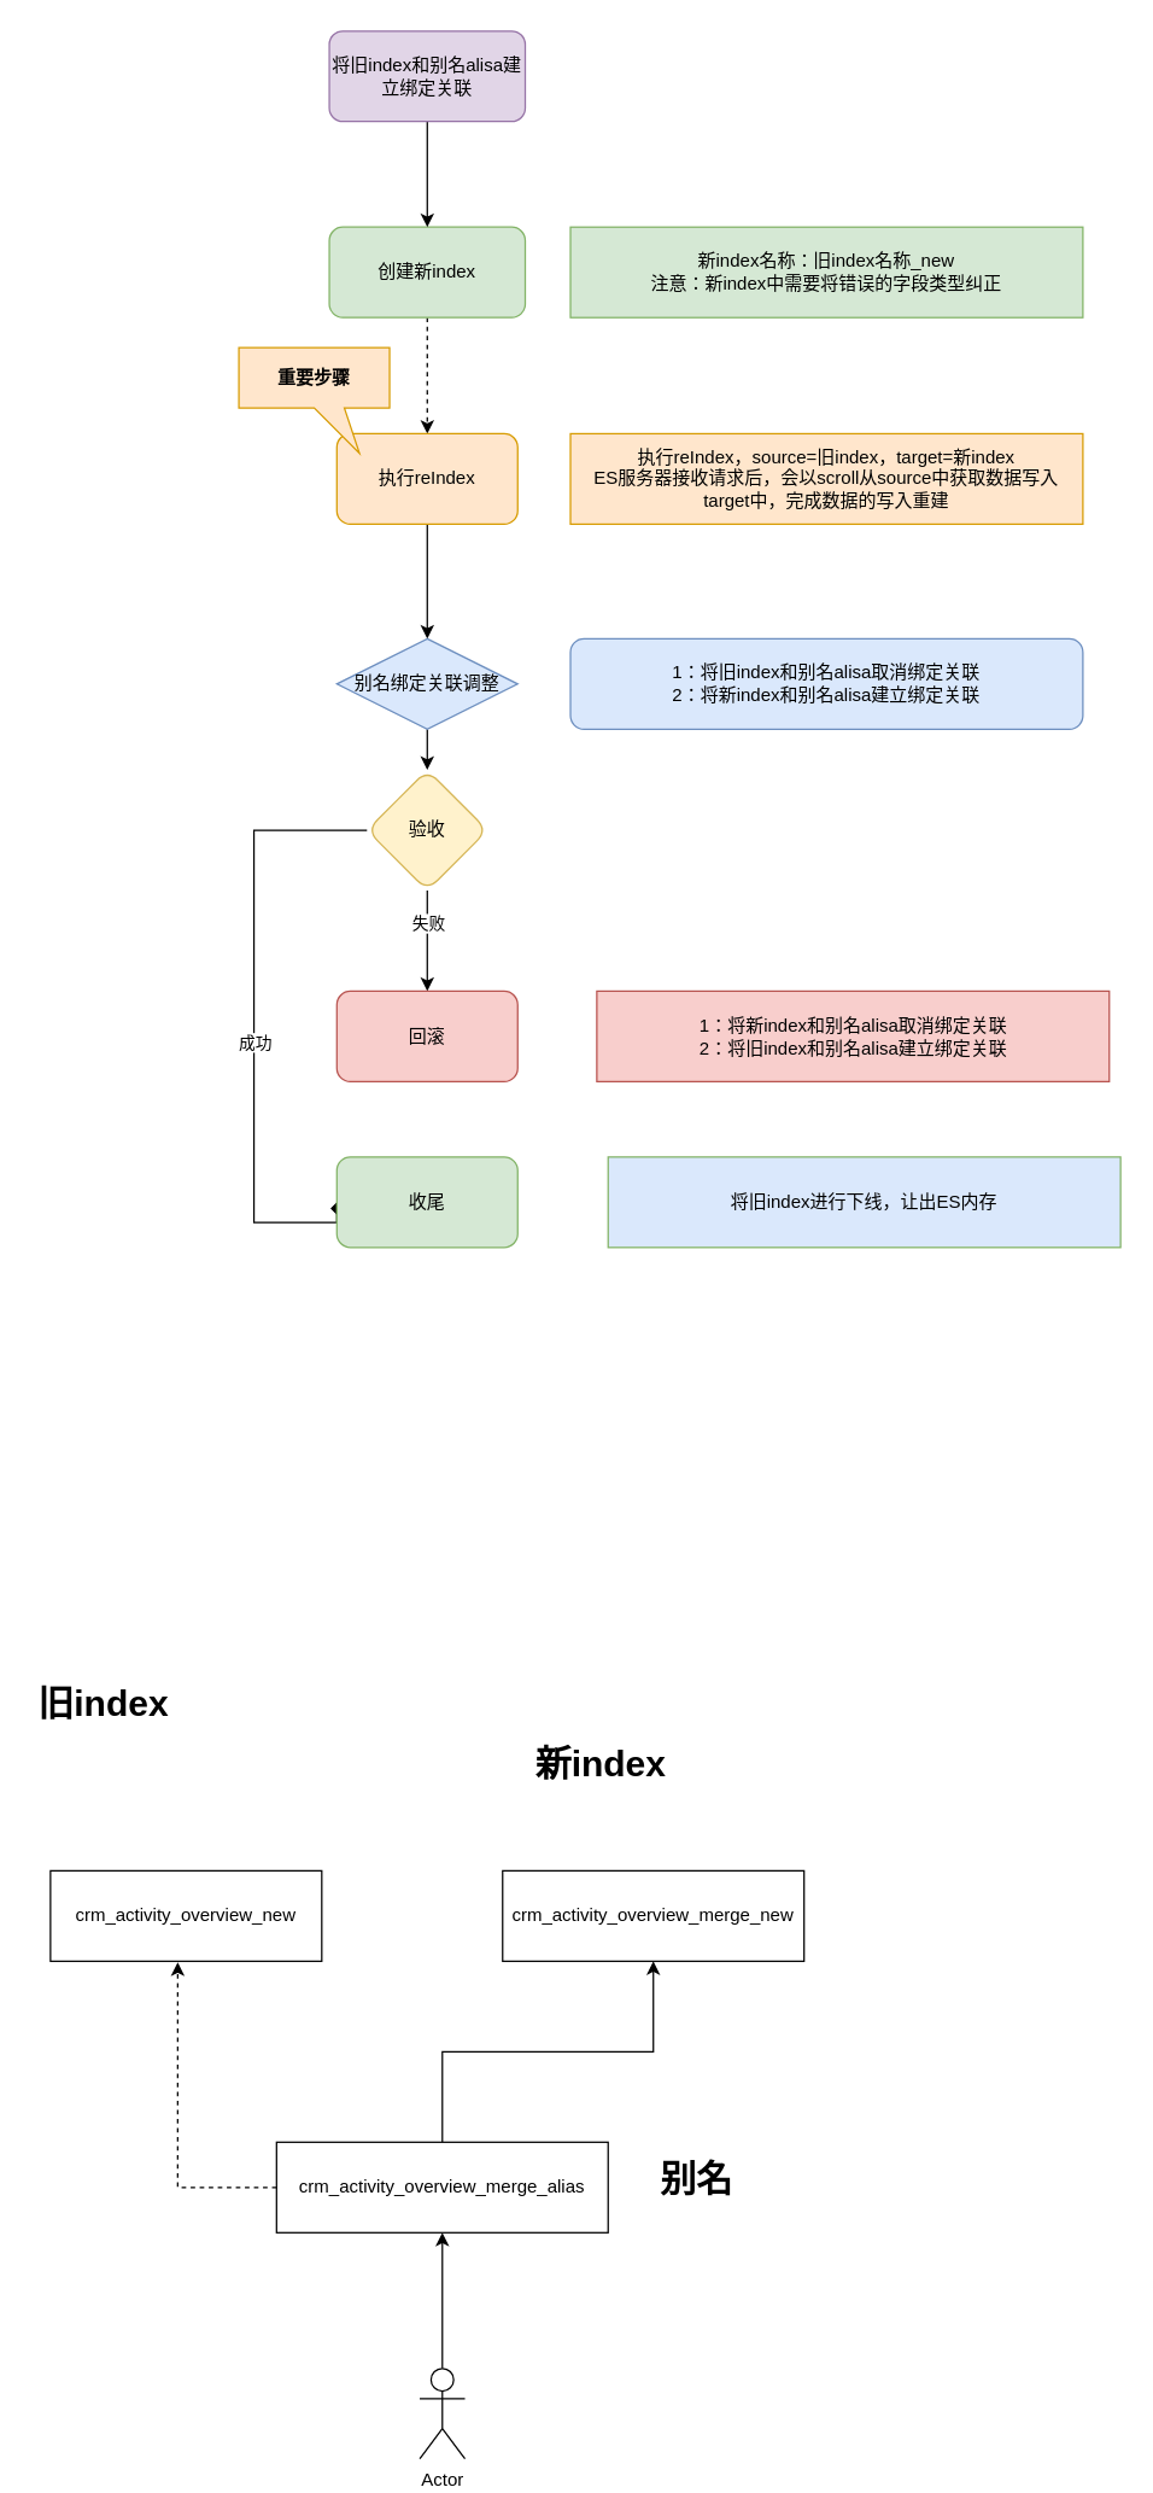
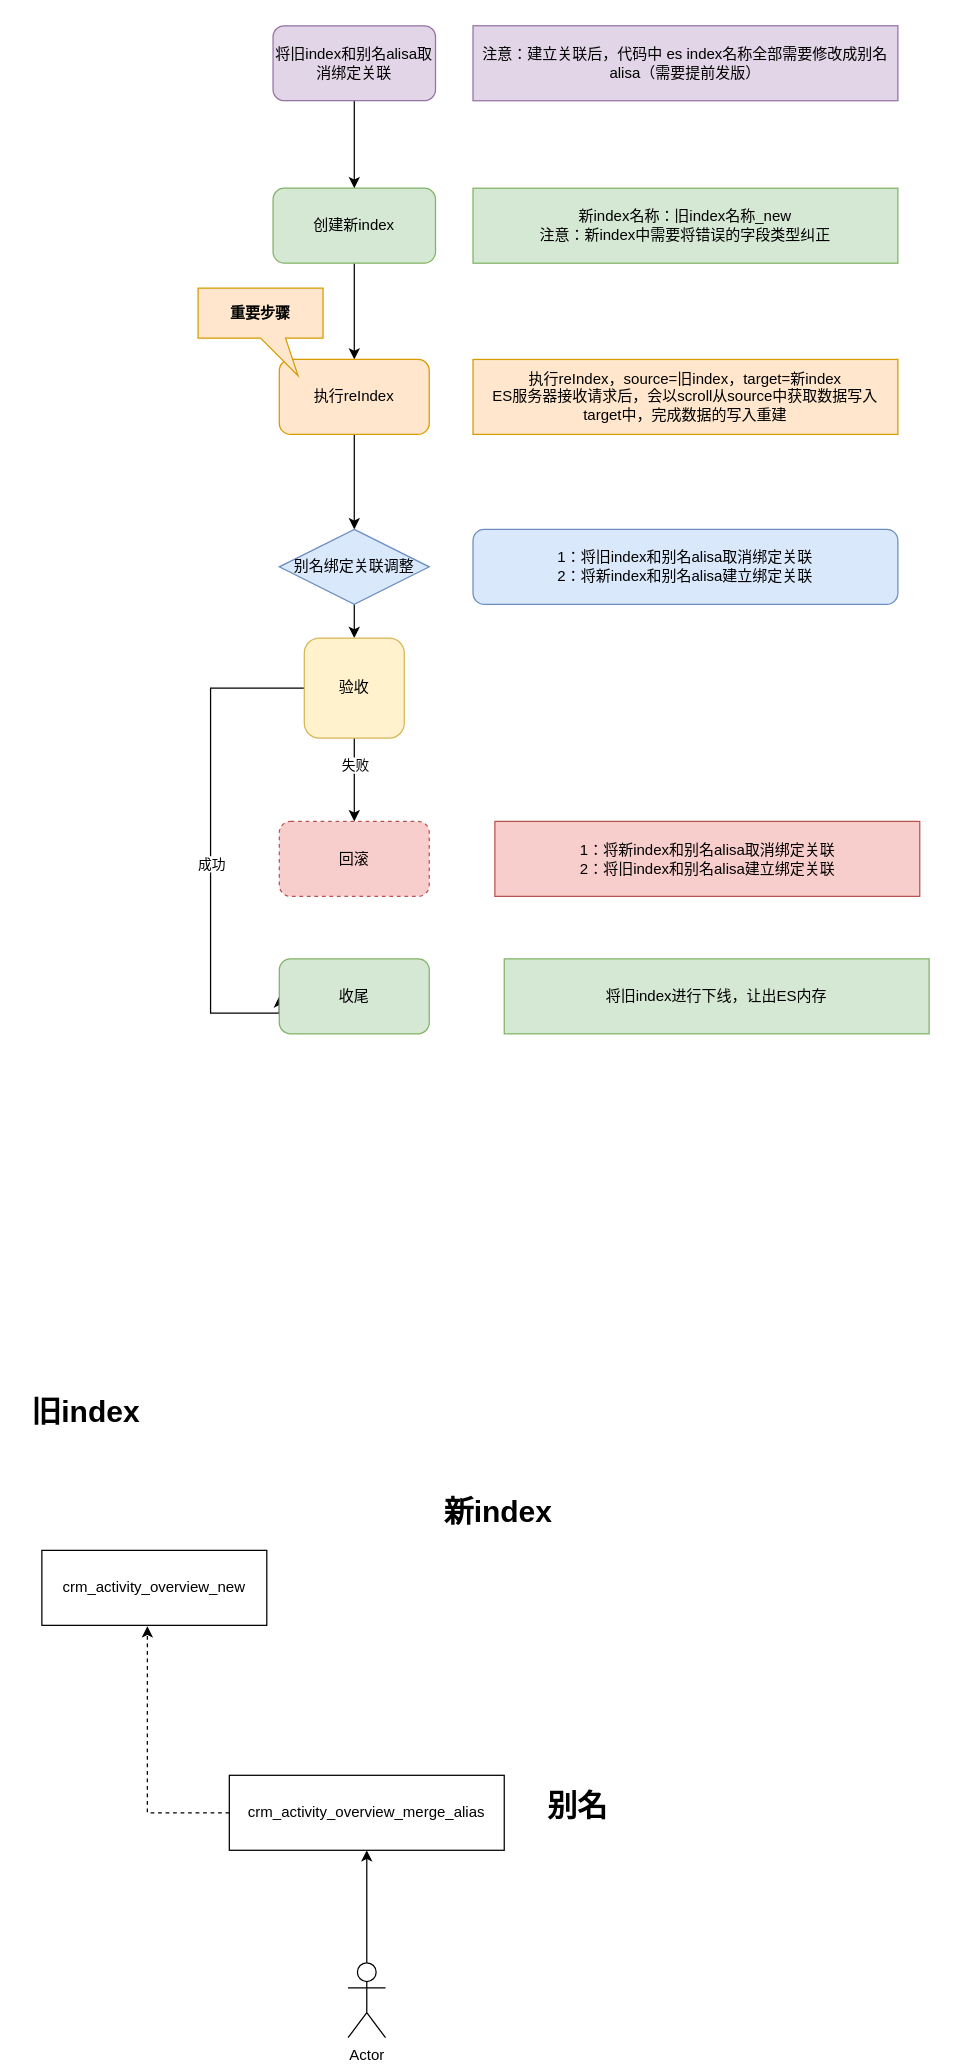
- <mxCell id="12" value="将旧index和别名alisa建立绑定关联" style="rounded=1;whiteSpace=wrap;html=1;fillColor=#e1d5e7;strokeColor=#9673a6;" vertex="1" parent="1"><mxGeometry x="218" y="20" width="130" height="60" as="geometry" /></mxCell>
+ <mxCell id="12" value="将旧index和别名alisa取消绑定关联" style="rounded=1;whiteSpace=wrap;html=1;fillColor=#e1d5e7;strokeColor=#9673a6;" vertex="1" parent="1"><mxGeometry x="218" y="20" width="130" height="60" as="geometry" /></mxCell>
+ <mxCell id="13" value="注意：建立关联后，代码中 es index名称全部需要修改成别名alisa（需要提前发版）" style="rounded=0;whiteSpace=wrap;html=1;fillColor=#e1d5e7;strokeColor=#9673a6;" vertex="1" parent="1"><mxGeometry x="378" y="20" width="340" height="60" as="geometry" /></mxCell>
- <mxCell id="2" value="" style="edgeStyle=orthogonalEdgeStyle;rounded=0;orthogonalLoop=1;jettySize=auto;html=1;dashed=1;" edge="1" parent="1" source="3" target="5"><mxGeometry relative="1" as="geometry" /></mxCell>
+ <mxCell id="2" value="" style="edgeStyle=orthogonalEdgeStyle;rounded=0;orthogonalLoop=1;jettySize=auto;html=1;" edge="1" parent="1" source="3" target="5"><mxGeometry relative="1" as="geometry" /></mxCell>
- <mxCell id="18" value="验收" style="rhombus;whiteSpace=wrap;html=1;fillColor=#fff2cc;strokeColor=#d6b656;rounded=1;" vertex="1" parent="1"><mxGeometry x="243" y="510" width="80" height="80" as="geometry" /></mxCell>
+ <mxCell id="18" value="验收" style="whiteSpace=wrap;html=1;fillColor=#fff2cc;strokeColor=#d6b656;rounded=1;" vertex="1" parent="1"><mxGeometry x="243" y="510" width="80" height="80" as="geometry" /></mxCell>
- <mxCell id="19" value="回滚" style="whiteSpace=wrap;html=1;fillColor=#f8cecc;strokeColor=#b85450;rounded=1;" vertex="1" parent="1"><mxGeometry x="223" y="656.67" width="120" height="60" as="geometry" /></mxCell>
+ <mxCell id="19" value="回滚" style="whiteSpace=wrap;html=1;fillColor=#f8cecc;strokeColor=#b85450;rounded=1;dashed=1;" vertex="1" parent="1"><mxGeometry x="223" y="656.67" width="120" height="60" as="geometry" /></mxCell>
- <mxCell id="23" value="将旧index进行下线，让出ES内存" style="rounded=0;whiteSpace=wrap;html=1;fillColor=#dae8fc;strokeColor=#82b366;" vertex="1" parent="1"><mxGeometry x="403" y="766.67" width="340" height="60" as="geometry" /></mxCell>
+ <mxCell id="23" value="将旧index进行下线，让出ES内存" style="rounded=0;whiteSpace=wrap;html=1;fillColor=#d5e8d4;strokeColor=#82b366;" vertex="1" parent="1"><mxGeometry x="403" y="766.67" width="340" height="60" as="geometry" /></mxCell>
- <mxCell id="16" style="edgeStyle=orthogonalEdgeStyle;rounded=0;orthogonalLoop=1;jettySize=auto;html=1;exitX=0;exitY=0.5;exitDx=0;exitDy=0;entryX=0;entryY=0.5;entryDx=0;entryDy=0;endArrow=diamond;" edge="1" parent="1" source="18" target="22"><mxGeometry relative="1" as="geometry"><mxPoint x="128" y="650" as="targetPoint" /><Array as="points"><mxPoint x="168" y="550" /><mxPoint x="168" y="810" /><mxPoint x="223" y="810" /></Array></mxGeometry></mxCell>
+ <mxCell id="16" style="edgeStyle=orthogonalEdgeStyle;rounded=0;orthogonalLoop=1;jettySize=auto;html=1;exitX=0;exitY=0.5;exitDx=0;exitDy=0;entryX=0;entryY=0.5;entryDx=0;entryDy=0;" edge="1" parent="1" source="18" target="22"><mxGeometry relative="1" as="geometry"><mxPoint x="128" y="650" as="targetPoint" /><Array as="points"><mxPoint x="168" y="550" /><mxPoint x="168" y="810" /><mxPoint x="223" y="810" /></Array></mxGeometry></mxCell>
- <mxCell id="29" value="&lt;h1&gt;新index&lt;/h1&gt;" style="text;html=1;strokeColor=none;fillColor=none;spacing=5;spacingTop=-20;whiteSpace=wrap;overflow=hidden;rounded=0;" vertex="1" parent="1"><mxGeometry x="350" y="1150" width="163" height="30" as="geometry" /></mxCell>
+ <mxCell id="29" value="&lt;h1&gt;新index&lt;/h1&gt;" style="text;html=1;strokeColor=none;fillColor=none;spacing=5;spacingTop=-20;whiteSpace=wrap;overflow=hidden;rounded=0;" vertex="1" parent="1"><mxGeometry x="350" y="1190" width="163" height="30" as="geometry" /></mxCell>
- <mxCell id="27" value="crm_activity_overview_merge_new" style="rounded=0;whiteSpace=wrap;html=1;" vertex="1" parent="1"><mxGeometry x="333" y="1240" width="200" height="60" as="geometry" /></mxCell>
- <mxCell id="24" style="edgeStyle=orthogonalEdgeStyle;rounded=0;orthogonalLoop=1;jettySize=auto;html=1;exitX=0.5;exitY=0;exitDx=0;exitDy=0;entryX=0.5;entryY=1;entryDx=0;entryDy=0;" edge="1" parent="1" source="25" target="27"><mxGeometry relative="1" as="geometry" /></mxCell>
